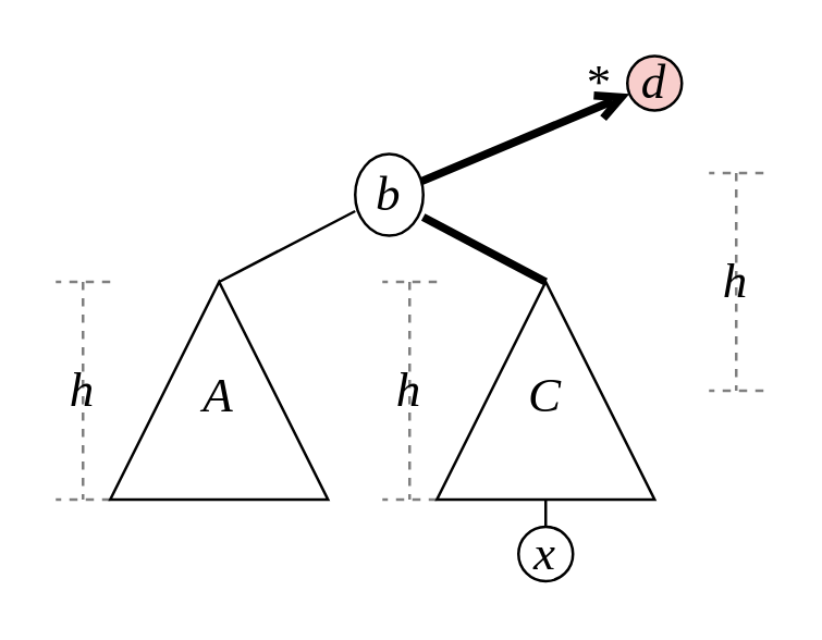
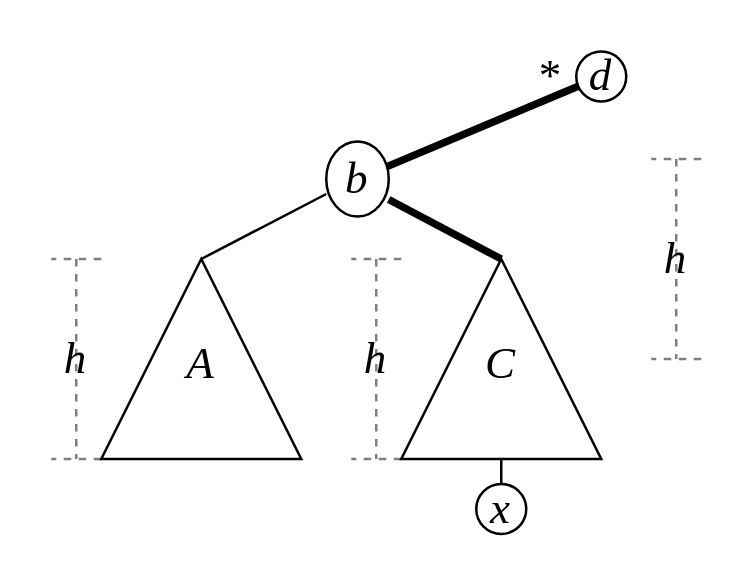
- <mxCell id="6" value="d" style="ellipse;whiteSpace=wrap;html=1;aspect=fixed;fontSize=18;fontFamily=Times New Roman;fontStyle=2;fillColor=#f8cecc;" parent="1" vertex="1"><mxGeometry x="230" y="20" width="20" height="20" as="geometry" /></mxCell>
+ <mxCell id="6" value="d" style="ellipse;whiteSpace=wrap;html=1;aspect=fixed;fontSize=18;fontFamily=Times New Roman;fontStyle=2" parent="1" vertex="1"><mxGeometry x="230" y="20" width="20" height="20" as="geometry" /></mxCell>
- <mxCell id="7" value="" style="endArrow=open;html=1;strokeWidth=3;rounded=0;" parent="1" source="2" target="6" edge="1"><mxGeometry width="50" height="50" relative="1" as="geometry"><mxPoint x="40" y="253" as="sourcePoint" /><mxPoint x="230" y="3" as="targetPoint" /></mxGeometry></mxCell>
+ <mxCell id="7" value="" style="endArrow=none;html=1;strokeWidth=3;rounded=0;" parent="1" source="2" target="6" edge="1"><mxGeometry width="50" height="50" relative="1" as="geometry"><mxPoint x="40" y="253" as="sourcePoint" /><mxPoint x="230" y="3" as="targetPoint" /></mxGeometry></mxCell>
